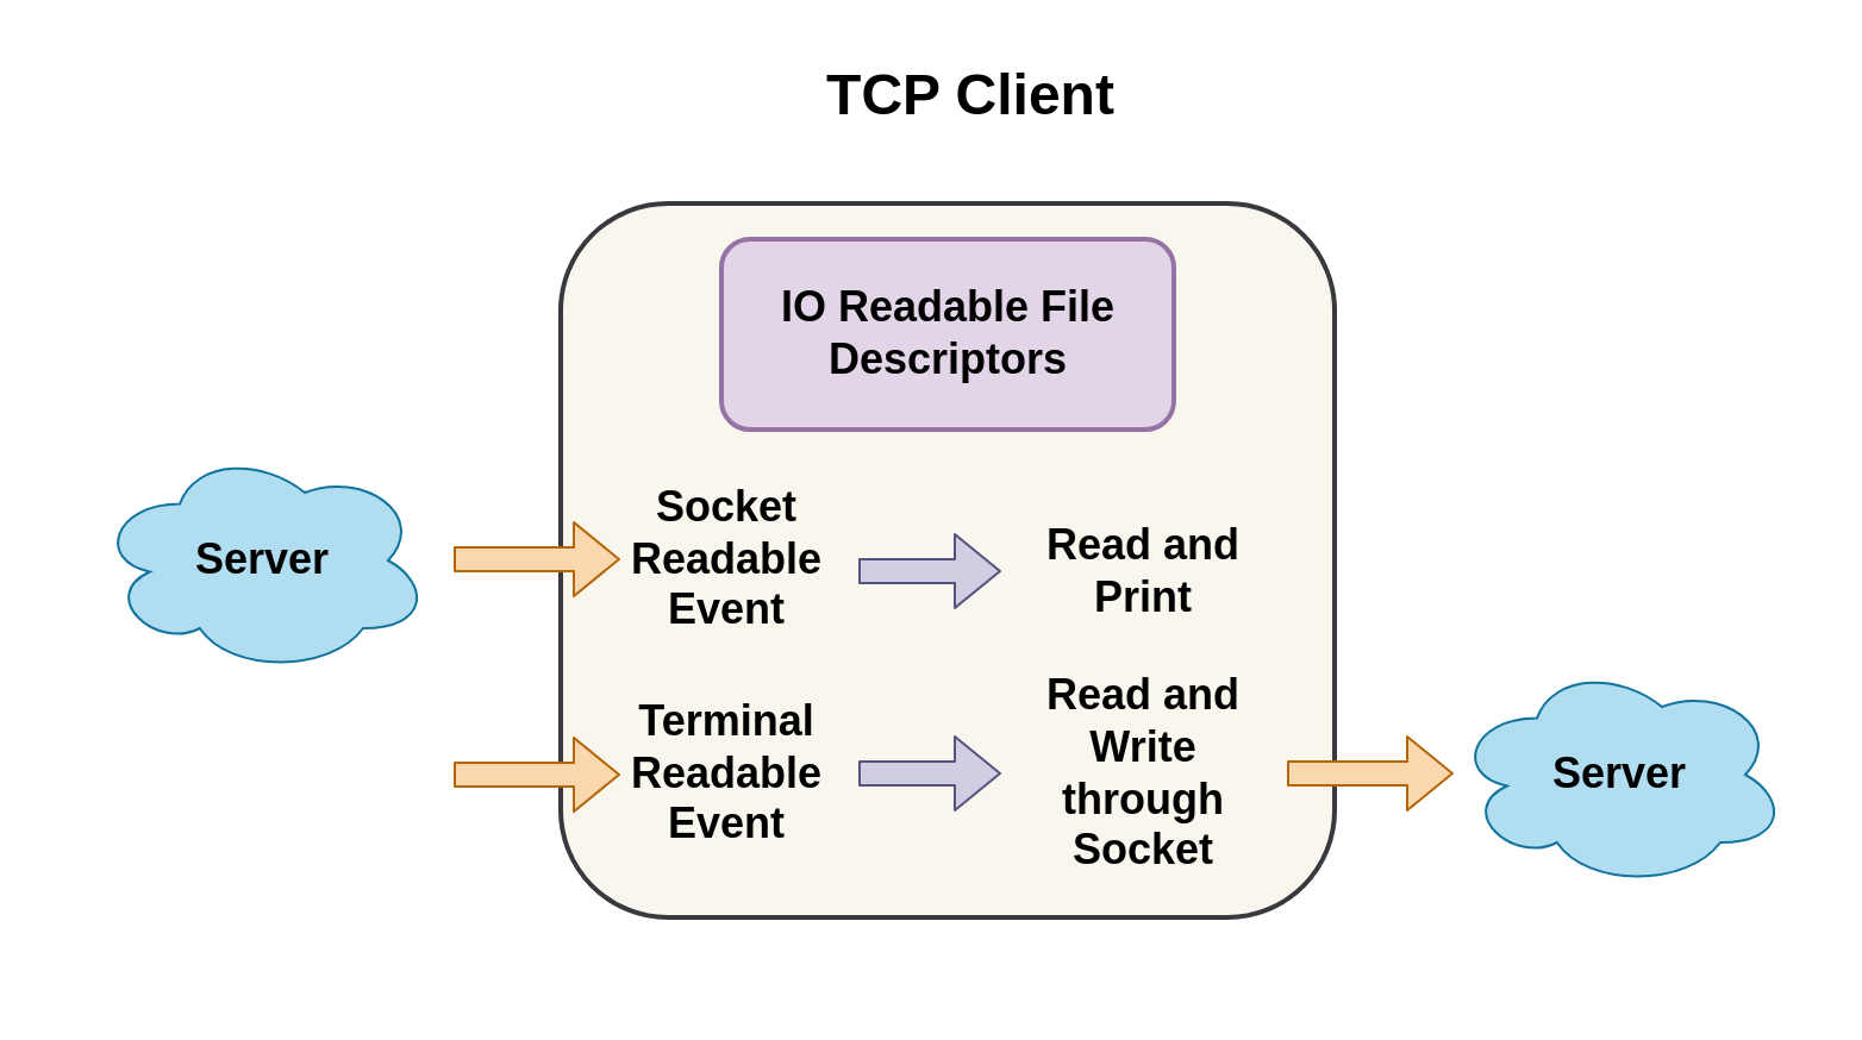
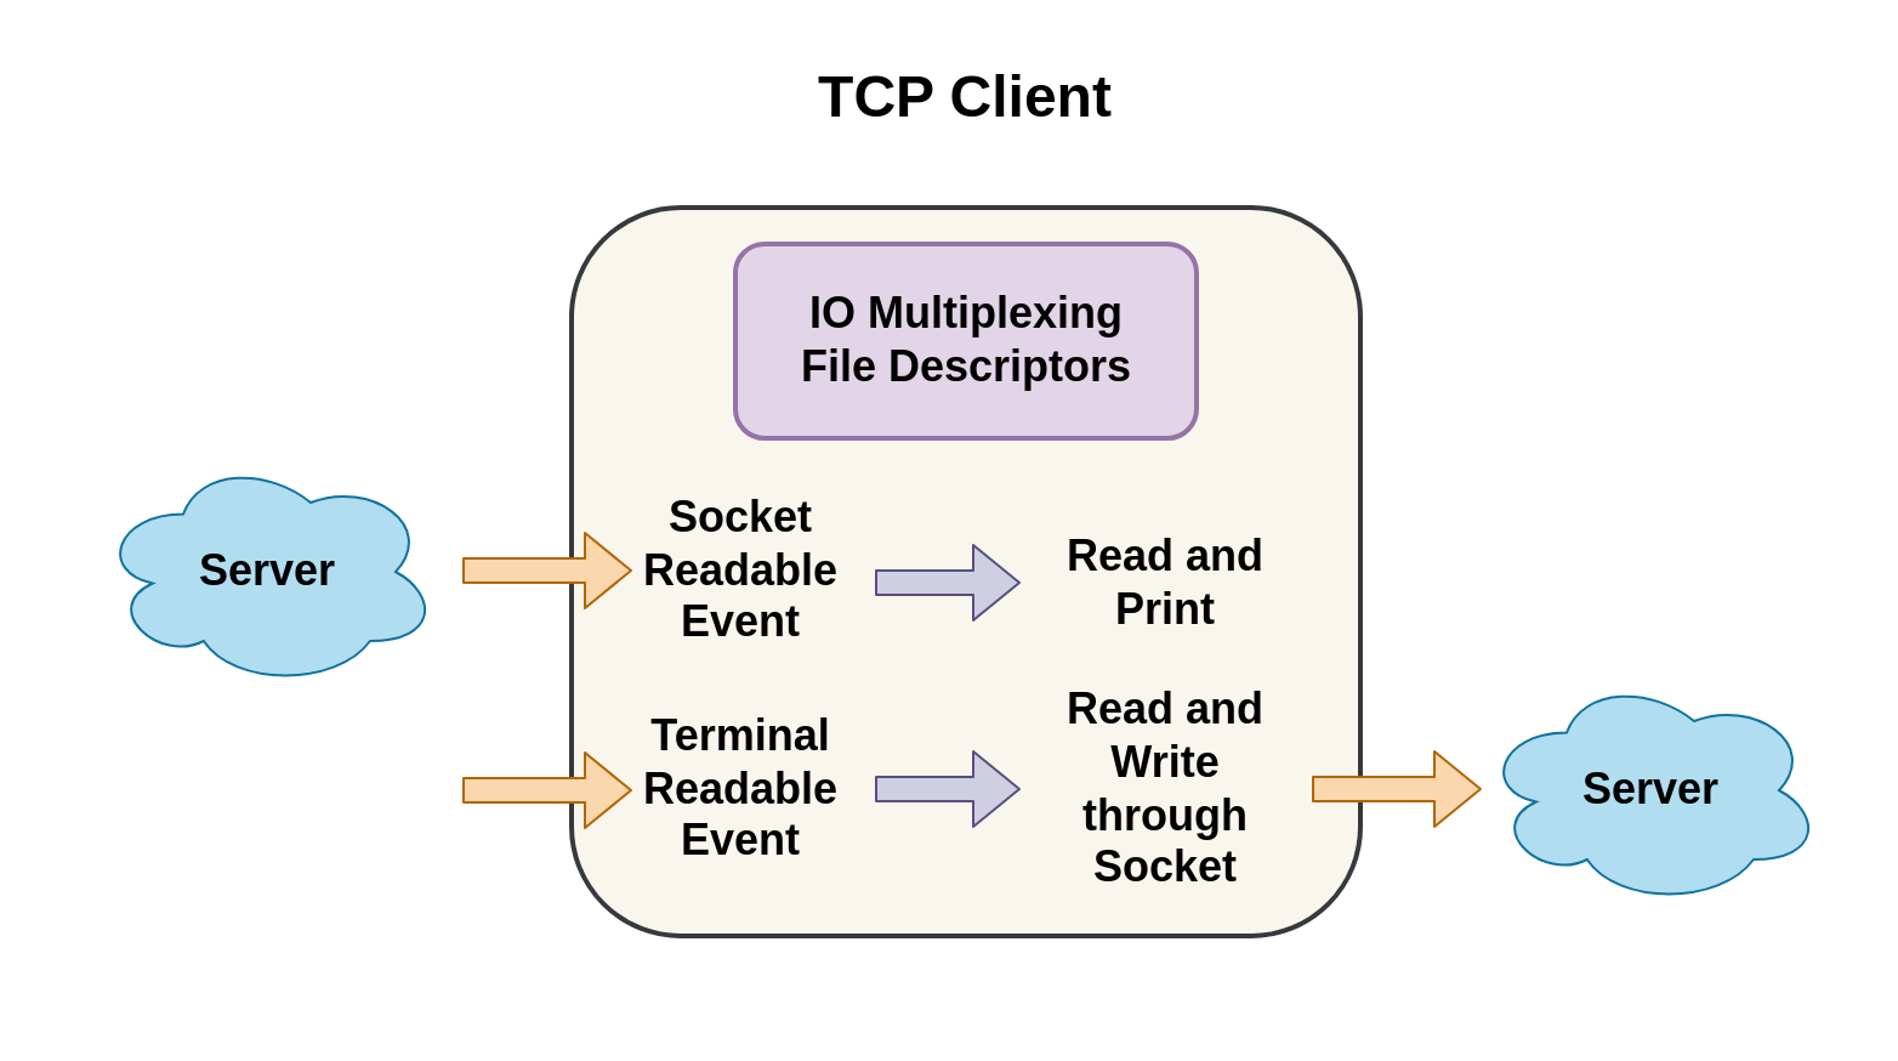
- <mxCell id="4" value="&lt;h1&gt;TCP Client&lt;/h1&gt;" style="text;strokeColor=none;align=center;fillColor=none;html=1;verticalAlign=middle;whiteSpace=wrap;rounded=0;strokeWidth=2;fontColor=#000000;" parent="1" vertex="1"><mxGeometry x="295" y="25" width="225" height="30" as="geometry" /></mxCell>
+ <mxCell id="4" value="&lt;h1&gt;TCP Client&lt;/h1&gt;" style="text;strokeColor=none;align=center;fillColor=none;html=1;verticalAlign=middle;whiteSpace=wrap;rounded=0;strokeWidth=2;fontColor=#000000;" parent="1" vertex="1"><mxGeometry x="285" y="25" width="225" height="30" as="geometry" /></mxCell>
- <mxCell id="5" value="&lt;h2&gt;IO Readable File Descriptors&lt;/h2&gt;" style="text;strokeColor=none;align=center;fillColor=none;html=1;verticalAlign=middle;whiteSpace=wrap;rounded=0;strokeWidth=2;fontColor=#000000;" parent="1" vertex="1"><mxGeometry x="322.5" y="125" width="150" height="30" as="geometry" /></mxCell>
+ <mxCell id="5" value="&lt;h2&gt;IO Multiplexing File Descriptors&lt;/h2&gt;" style="text;strokeColor=none;align=center;fillColor=none;html=1;verticalAlign=middle;whiteSpace=wrap;rounded=0;strokeWidth=2;fontColor=#000000;" parent="1" vertex="1"><mxGeometry x="322.5" y="125" width="150" height="30" as="geometry" /></mxCell>
